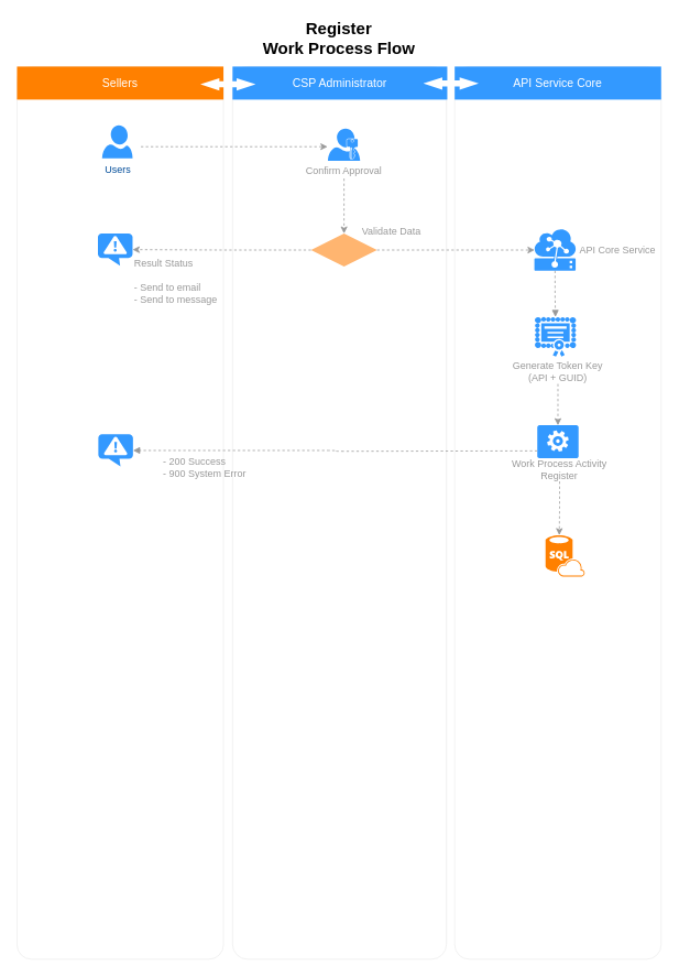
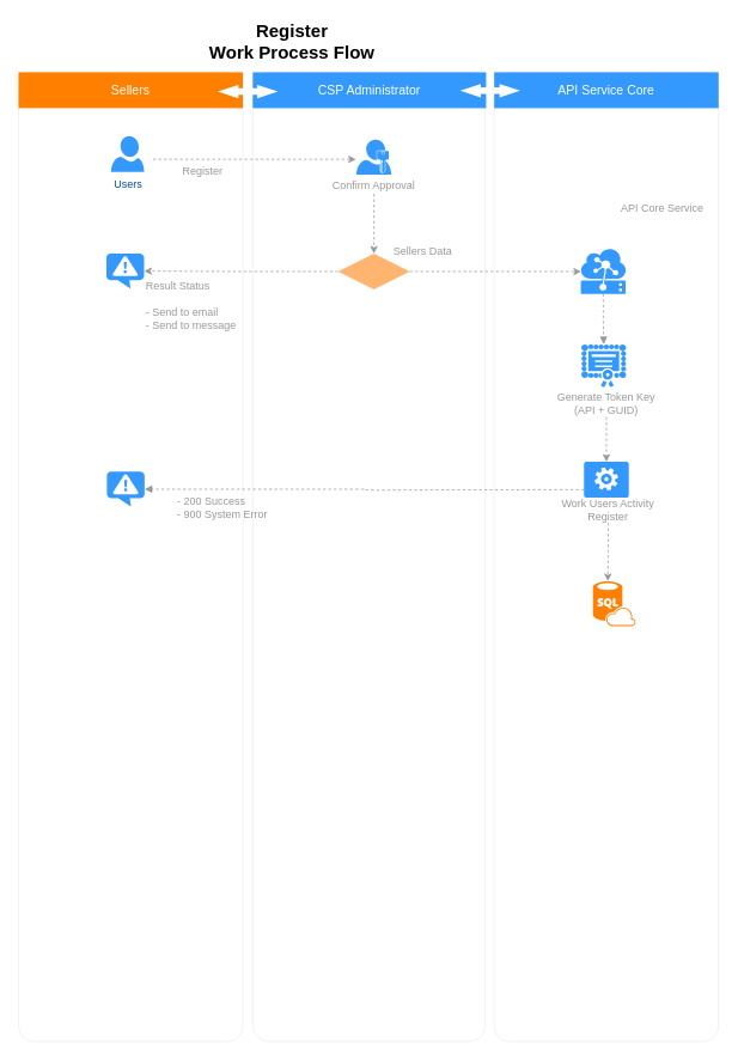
- <mxCell id="10" value="Register&lt;br&gt;Work Process Flow" style="text;html=1;strokeColor=none;fillColor=none;align=center;verticalAlign=middle;whiteSpace=wrap;rounded=0;fontStyle=1;fontSize=20;" vertex="1" parent="1"><mxGeometry x="280" y="20" width="260" height="50" as="geometry" /></mxCell>
+ <mxCell id="10" value="Register&lt;br&gt;Work Process Flow" style="text;html=1;strokeColor=none;fillColor=none;align=center;verticalAlign=middle;whiteSpace=wrap;rounded=0;fontStyle=1;fontSize=20;" vertex="1" parent="1"><mxGeometry x="195" y="20" width="260" height="50" as="geometry" /></mxCell>
+ <mxCell id="19" value="Register" style="text;html=1;strokeColor=none;fillColor=none;align=left;verticalAlign=middle;whiteSpace=wrap;rounded=0;fontSize=12;fontColor=#999999;" vertex="1" parent="1"><mxGeometry x="201" y="181" width="59" height="20" as="geometry" /></mxCell>
- <mxCell id="38" value="Validate Data" style="text;html=1;strokeColor=none;fillColor=none;align=left;verticalAlign=middle;whiteSpace=wrap;rounded=0;fontSize=12;fontColor=#999999;" vertex="1" parent="1"><mxGeometry x="435.5" y="270" width="110" height="20" as="geometry" /></mxCell>
+ <mxCell id="38" value="Sellers Data" style="text;html=1;strokeColor=none;fillColor=none;align=left;verticalAlign=middle;whiteSpace=wrap;rounded=0;fontSize=12;fontColor=#999999;" vertex="1" parent="1"><mxGeometry x="435.5" y="270" width="110" height="20" as="geometry" /></mxCell>
- <mxCell id="22" value="API Core Service" style="text;html=1;strokeColor=none;fillColor=none;align=center;verticalAlign=middle;whiteSpace=wrap;rounded=0;fontSize=12;fontColor=#999999;" vertex="1" parent="1"><mxGeometry x="697" y="287" width="101" height="29" as="geometry" /></mxCell>
+ <mxCell id="22" value="API Core Service" style="text;html=1;strokeColor=none;fillColor=none;align=center;verticalAlign=middle;whiteSpace=wrap;rounded=0;fontSize=12;fontColor=#999999;" vertex="1" parent="1"><mxGeometry x="687" y="217" width="101" height="29" as="geometry" /></mxCell>
- <mxCell id="26" value="Work Process Activity&lt;br&gt;Register" style="text;html=1;strokeColor=none;fillColor=none;align=center;verticalAlign=middle;whiteSpace=wrap;rounded=0;fontSize=12;fontColor=#999999;" vertex="1" parent="24"><mxGeometry x="-40" y="39" width="160" height="29" as="geometry" /></mxCell>
+ <mxCell id="26" value="Work Users Activity&lt;br&gt;Register" style="text;html=1;strokeColor=none;fillColor=none;align=center;verticalAlign=middle;whiteSpace=wrap;rounded=0;fontSize=12;fontColor=#999999;" vertex="1" parent="24"><mxGeometry x="-40" y="39" width="160" height="29" as="geometry" /></mxCell>
